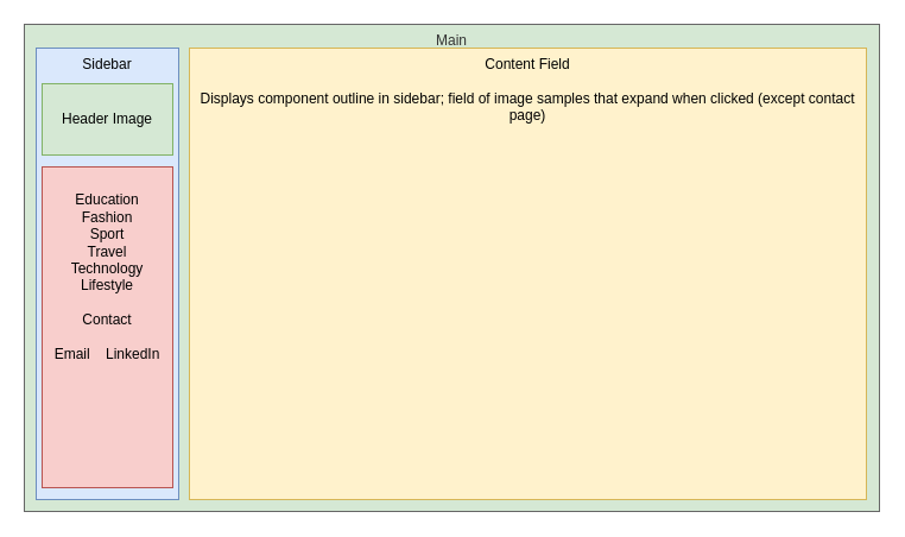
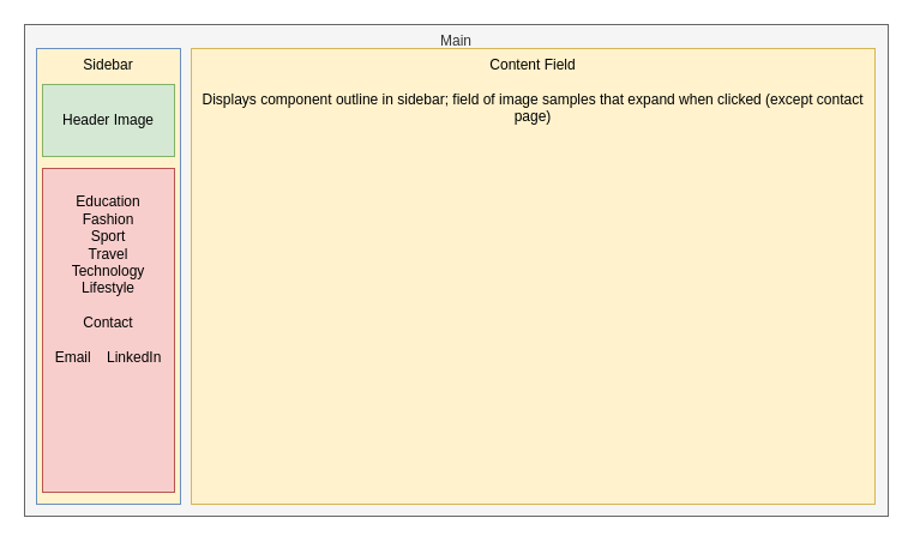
- <mxCell id="2" value="Main&lt;div style=&quot;text-align: justify&quot;&gt;&lt;/div&gt;" style="rounded=0;whiteSpace=wrap;html=1;fillColor=#d5e8d4;fontColor=#333333;strokeColor=#666666;verticalAlign=top;" vertex="1" parent="1"><mxGeometry x="20" y="20" width="720" height="410" as="geometry" /></mxCell>
+ <mxCell id="2" value="Main&lt;div style=&quot;text-align: justify&quot;&gt;&lt;/div&gt;" style="rounded=0;whiteSpace=wrap;html=1;fillColor=#f5f5f5;fontColor=#333333;strokeColor=#666666;verticalAlign=top;" vertex="1" parent="1"><mxGeometry x="20" y="20" width="720" height="410" as="geometry" /></mxCell>
- <mxCell id="3" value="Sidebar" style="rounded=0;whiteSpace=wrap;html=1;fillColor=#dae8fc;strokeColor=#6c8ebf;fontColor=#000000;verticalAlign=top;" vertex="1" parent="1"><mxGeometry x="30" y="40" width="120" height="380" as="geometry" /></mxCell>
+ <mxCell id="3" value="Sidebar" style="rounded=0;whiteSpace=wrap;html=1;fillColor=#fff2cc;strokeColor=#6c8ebf;fontColor=#000000;verticalAlign=top;" vertex="1" parent="1"><mxGeometry x="30" y="40" width="120" height="380" as="geometry" /></mxCell>
